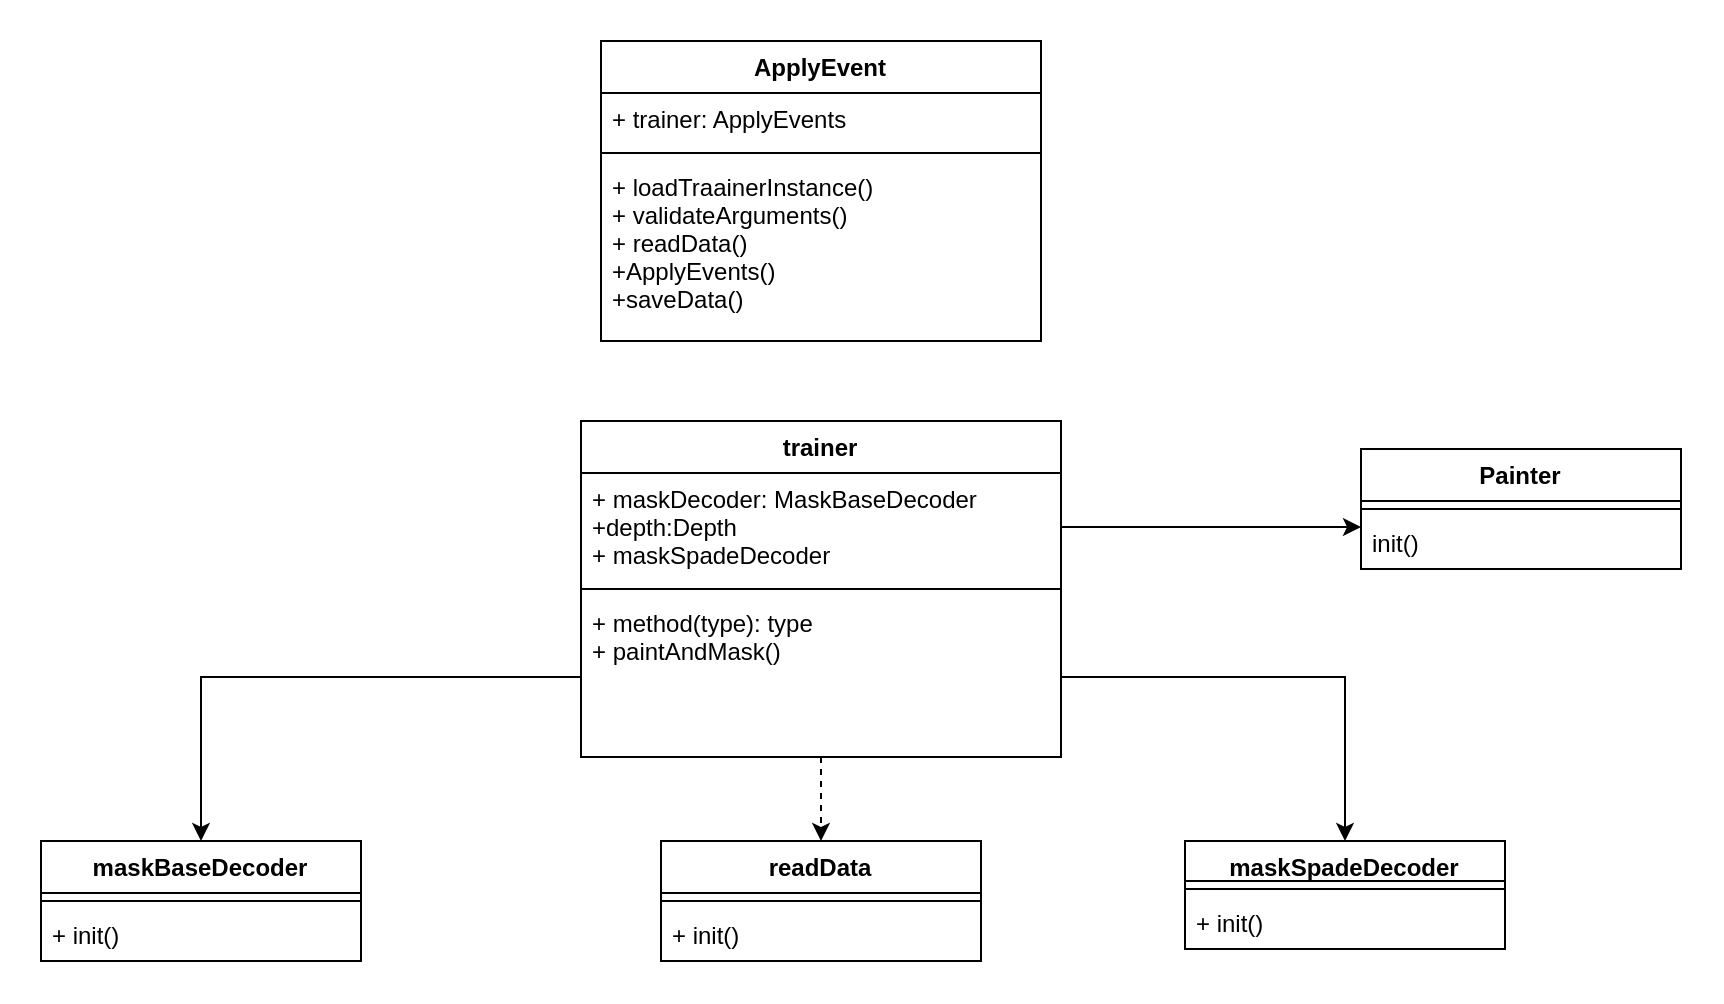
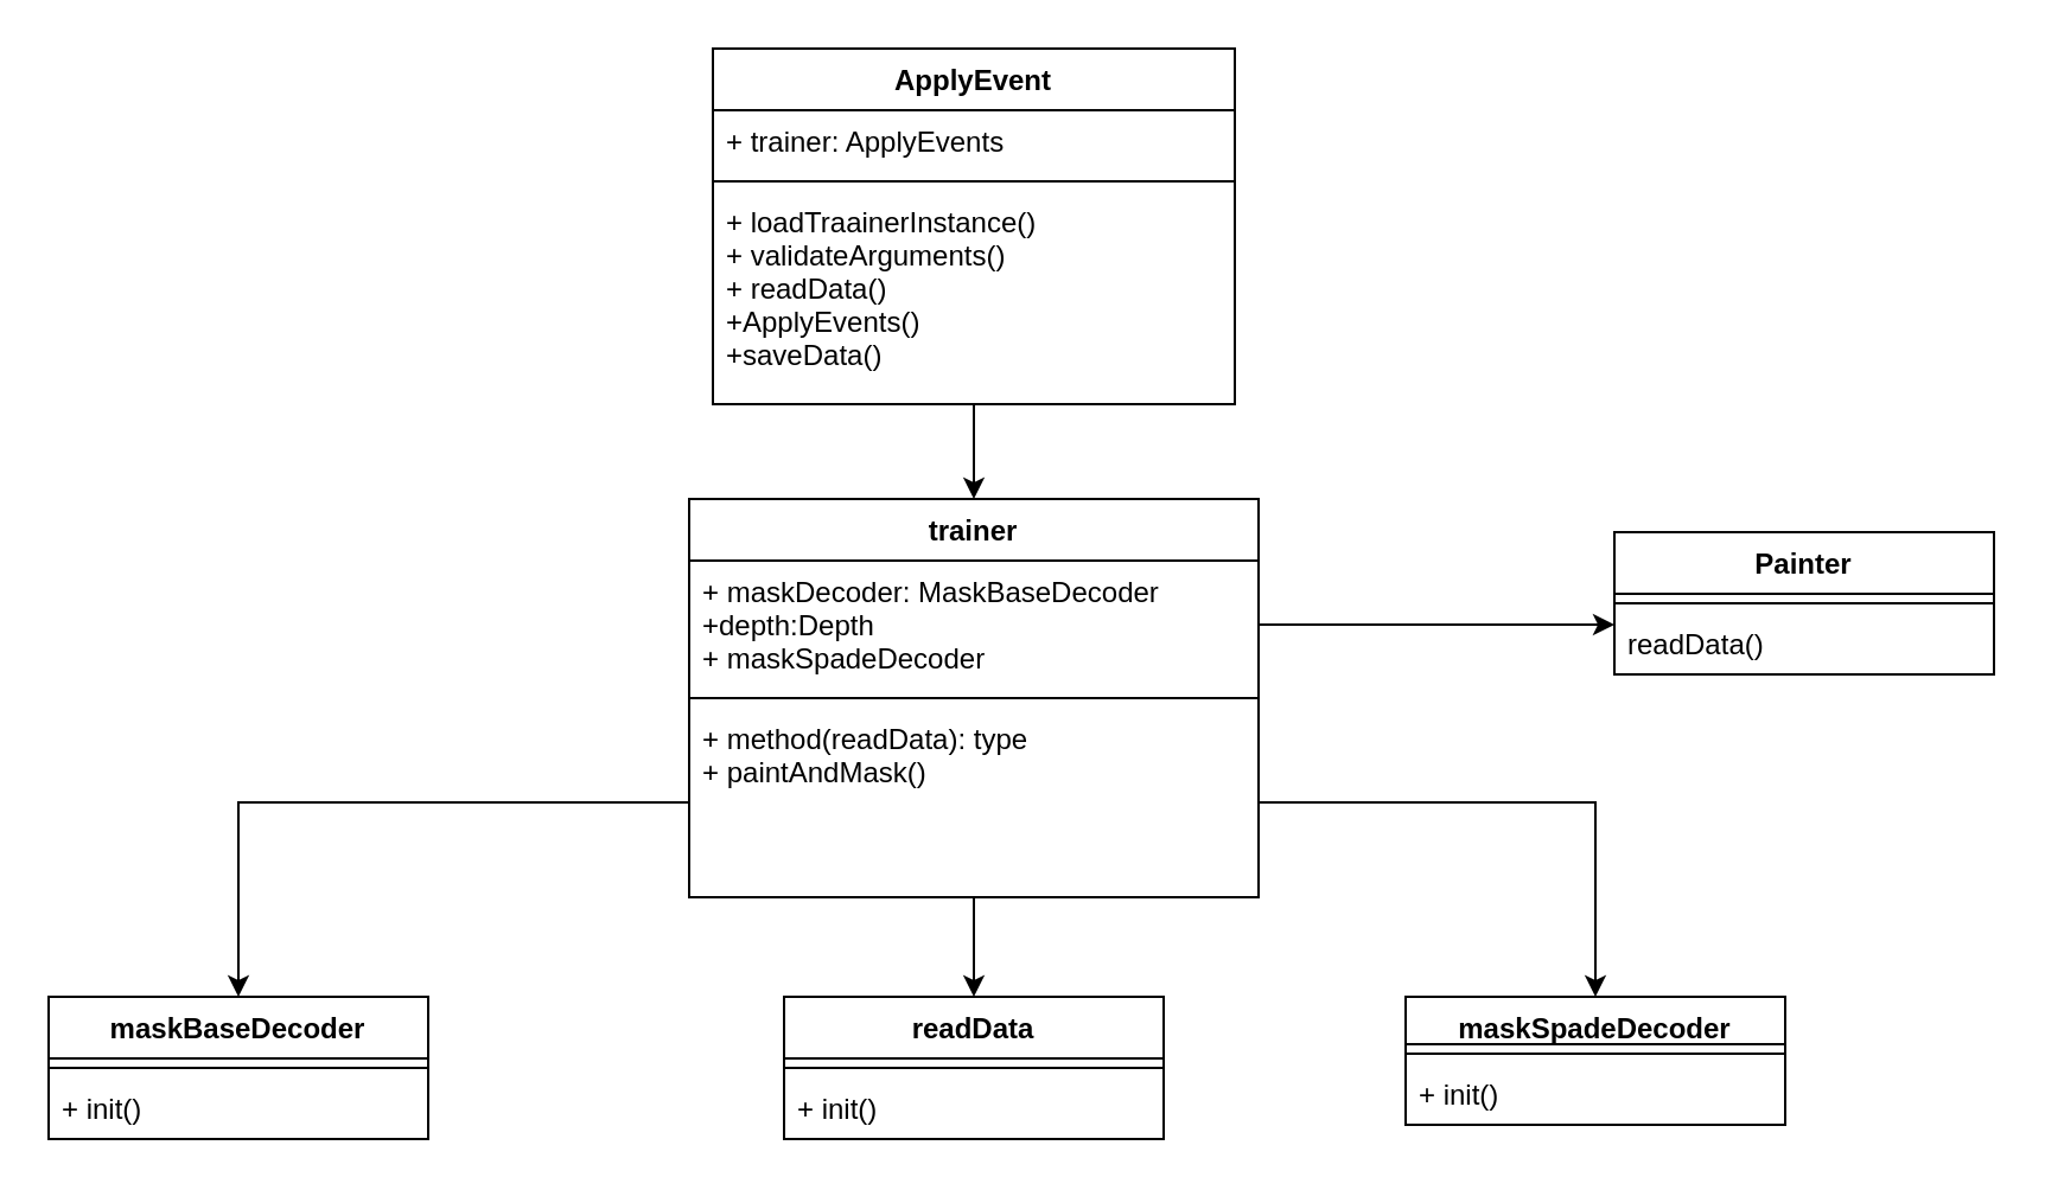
+ <mxCell id="14" style="edgeStyle=orthogonalEdgeStyle;rounded=0;orthogonalLoop=1;jettySize=auto;html=1;entryX=0.5;entryY=0;entryDx=0;entryDy=0;" edge="1" parent="1" source="15" target="4"><mxGeometry relative="1" as="geometry" /></mxCell>
- <mxCell id="10" value="init()" style="text;strokeColor=none;fillColor=none;align=left;verticalAlign=top;spacingLeft=4;spacingRight=4;overflow=hidden;rotatable=0;points=[[0,0.5],[1,0.5]];portConstraint=eastwest;" vertex="1" parent="8"><mxGeometry y="34" width="160" height="26" as="geometry" /></mxCell>
+ <mxCell id="10" value="readData()" style="text;strokeColor=none;fillColor=none;align=left;verticalAlign=top;spacingLeft=4;spacingRight=4;overflow=hidden;rotatable=0;points=[[0,0.5],[1,0.5]];portConstraint=eastwest;" vertex="1" parent="8"><mxGeometry y="34" width="160" height="26" as="geometry" /></mxCell>
- <mxCell id="7" value="+ method(type): type&#10;+ paintAndMask()" style="text;strokeColor=none;fillColor=none;align=left;verticalAlign=top;spacingLeft=4;spacingRight=4;overflow=hidden;rotatable=0;points=[[0,0.5],[1,0.5]];portConstraint=eastwest;" vertex="1" parent="4"><mxGeometry y="88" width="240" height="80" as="geometry" /></mxCell>
+ <mxCell id="7" value="+ method(readData): type&#10;+ paintAndMask()" style="text;strokeColor=none;fillColor=none;align=left;verticalAlign=top;spacingLeft=4;spacingRight=4;overflow=hidden;rotatable=0;points=[[0,0.5],[1,0.5]];portConstraint=eastwest;" vertex="1" parent="4"><mxGeometry y="88" width="240" height="80" as="geometry" /></mxCell>
- <mxCell id="3" style="edgeStyle=orthogonalEdgeStyle;rounded=0;orthogonalLoop=1;jettySize=auto;html=1;entryX=0.5;entryY=0;entryDx=0;entryDy=0;dashed=1;" edge="1" parent="1" source="4" target="22"><mxGeometry relative="1" as="geometry" /></mxCell>
+ <mxCell id="3" style="edgeStyle=orthogonalEdgeStyle;rounded=0;orthogonalLoop=1;jettySize=auto;html=1;entryX=0.5;entryY=0;entryDx=0;entryDy=0;" edge="1" parent="1" source="4" target="22"><mxGeometry relative="1" as="geometry" /></mxCell>
